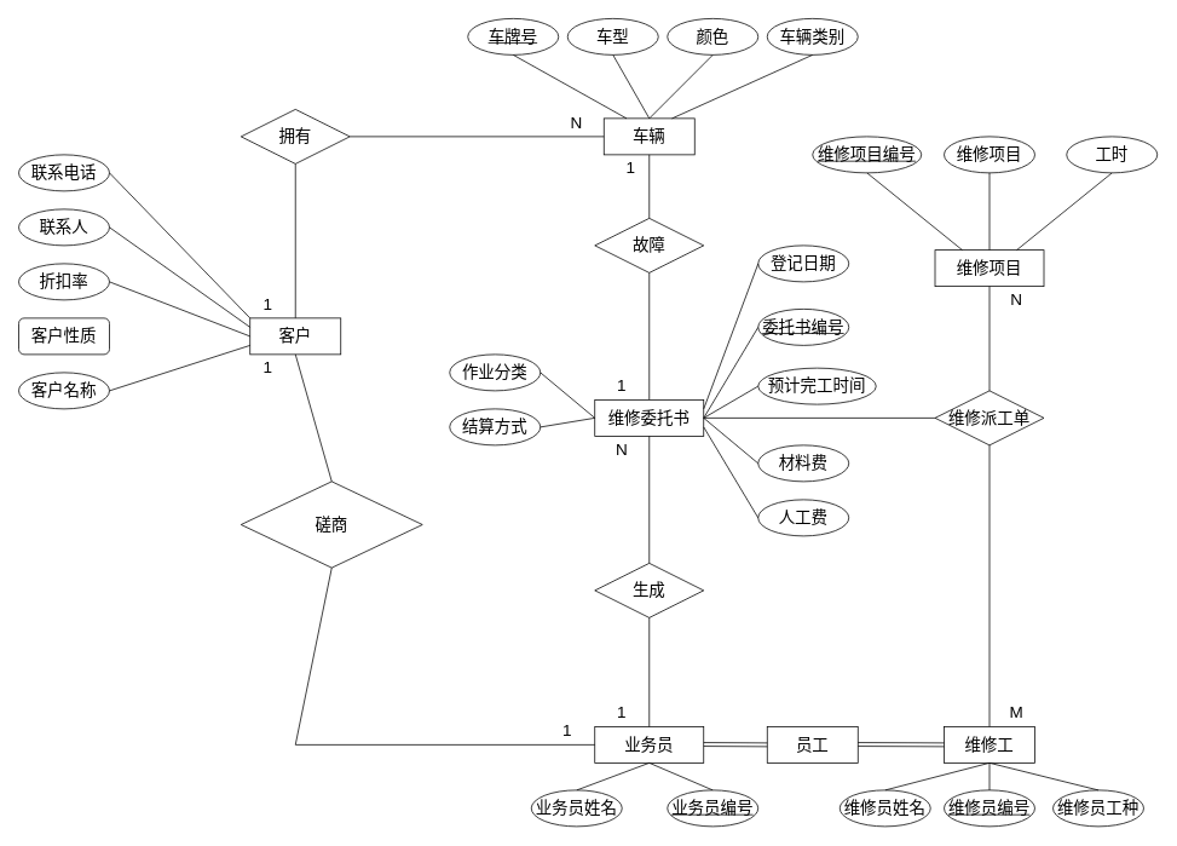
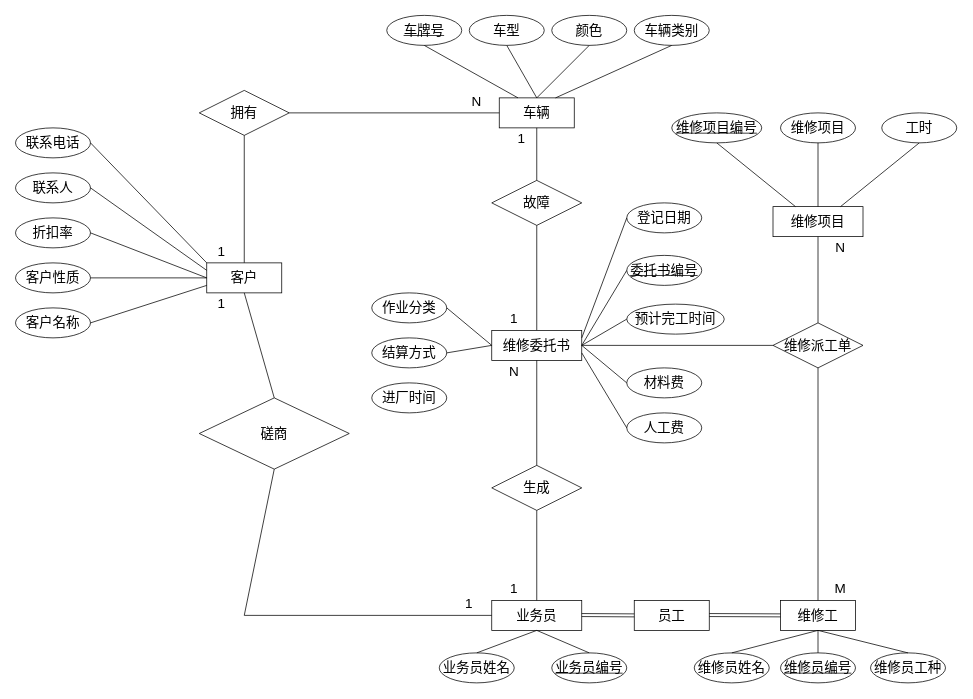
- <mxCell id="21" value="客户性质" style="whiteSpace=wrap;html=1;align=center;fontSize=18;rounded=1;" parent="1" vertex="1"><mxGeometry x="20" y="350" width="100" height="40" as="geometry" /></mxCell>
+ <mxCell id="21" value="客户性质" style="ellipse;whiteSpace=wrap;html=1;align=center;fontSize=18;" parent="1" vertex="1"><mxGeometry x="20" y="350" width="100" height="40" as="geometry" /></mxCell>
+ <mxCell id="25" value="" style="endArrow=none;html=1;rounded=0;fontSize=18;exitX=0;exitY=0.5;exitDx=0;exitDy=0;entryX=1;entryY=0.5;entryDx=0;entryDy=0;" parent="1" source="19" target="21" edge="1"><mxGeometry relative="1" as="geometry"><mxPoint x="55" y="290" as="sourcePoint" /><mxPoint x="215" y="290" as="targetPoint" /></mxGeometry></mxCell>
+ <mxCell id="39" value="进厂时间 " style="ellipse;whiteSpace=wrap;html=1;align=center;fontSize=18;" vertex="1" parent="1"><mxGeometry x="495" y="510" width="100" height="40" as="geometry" /></mxCell>
